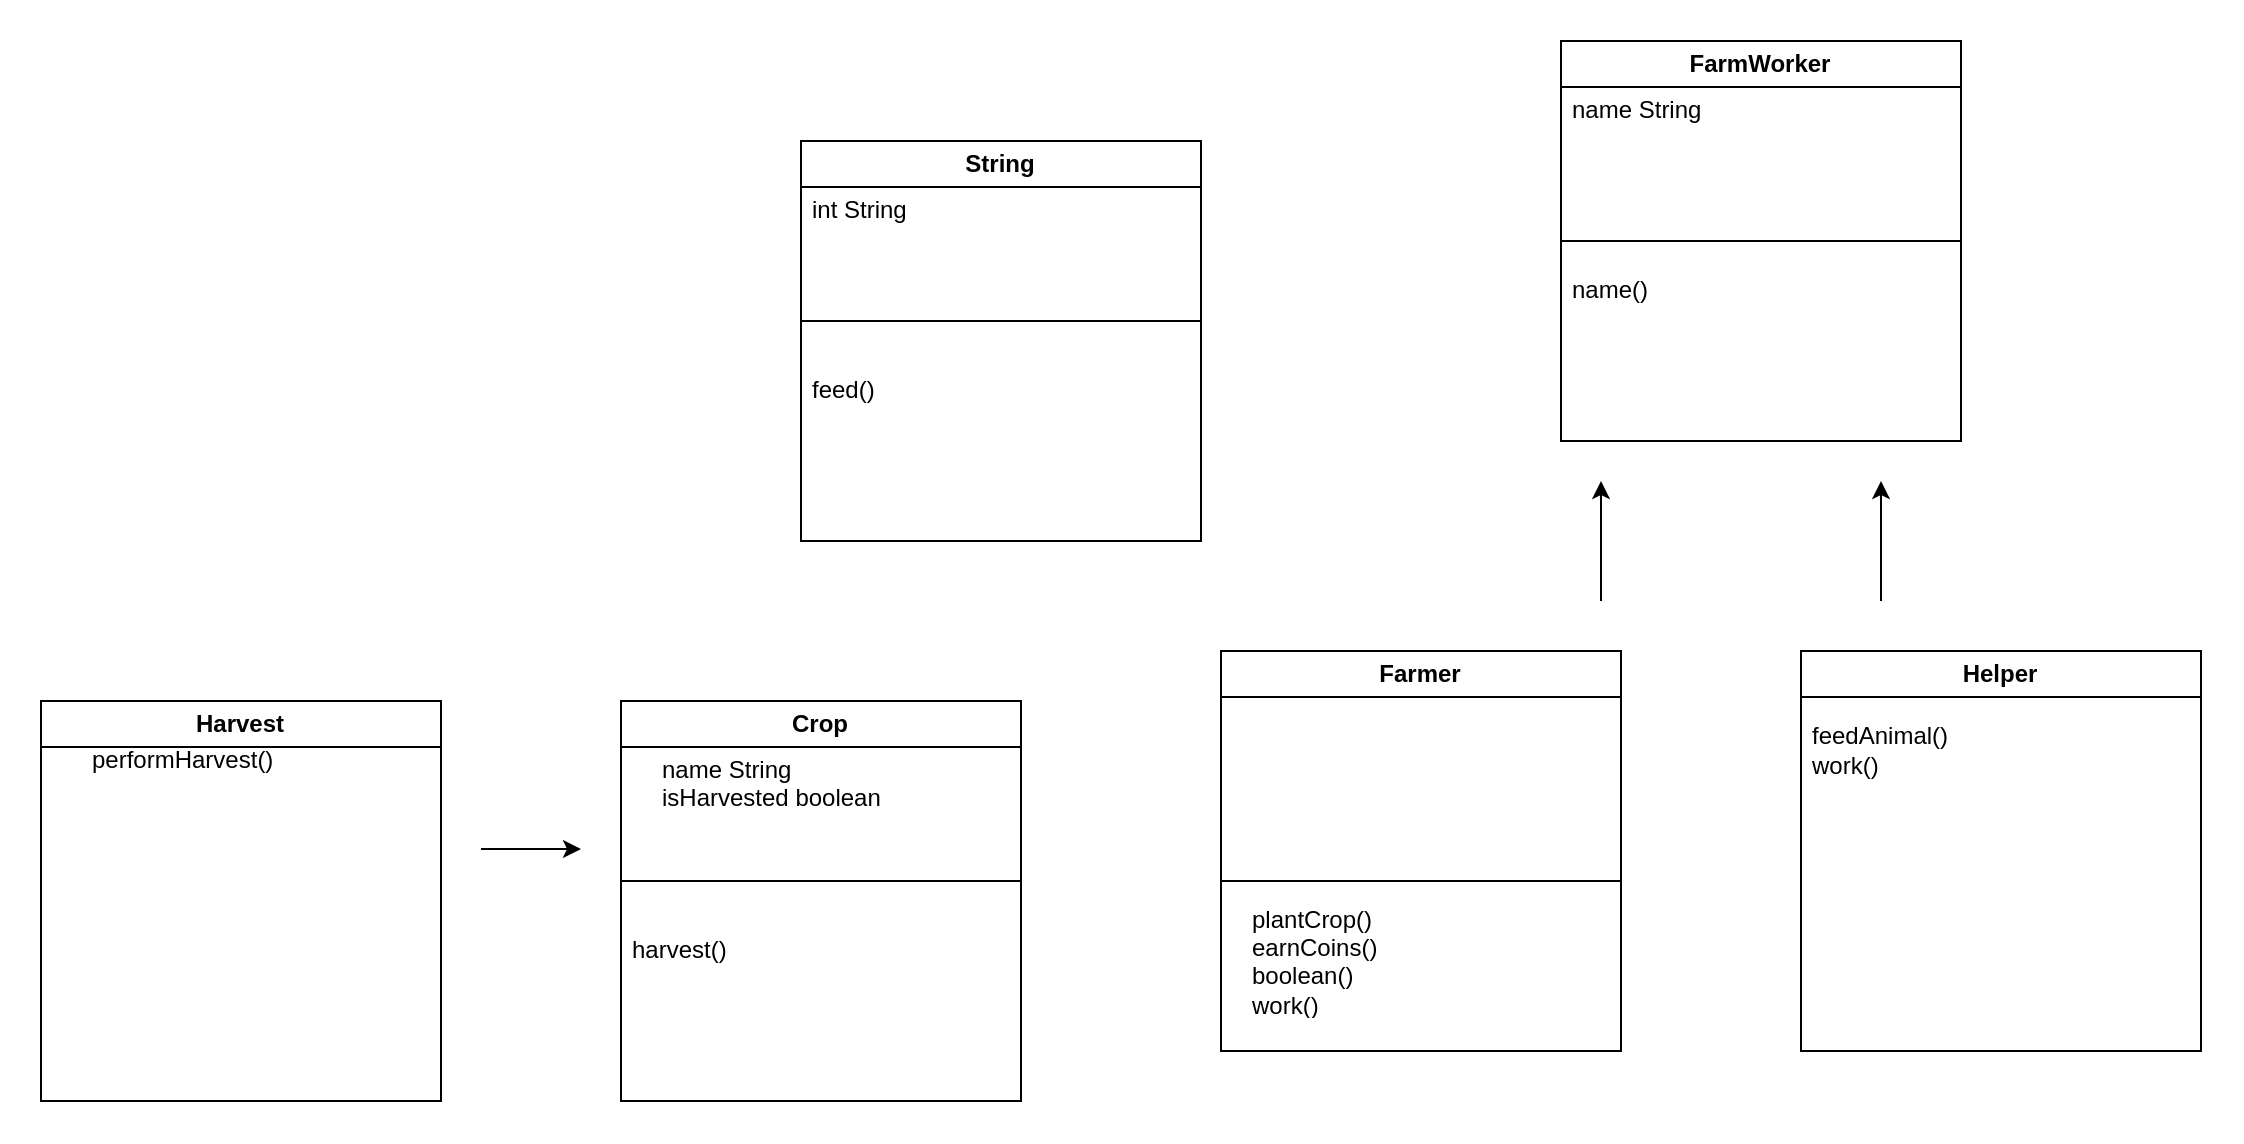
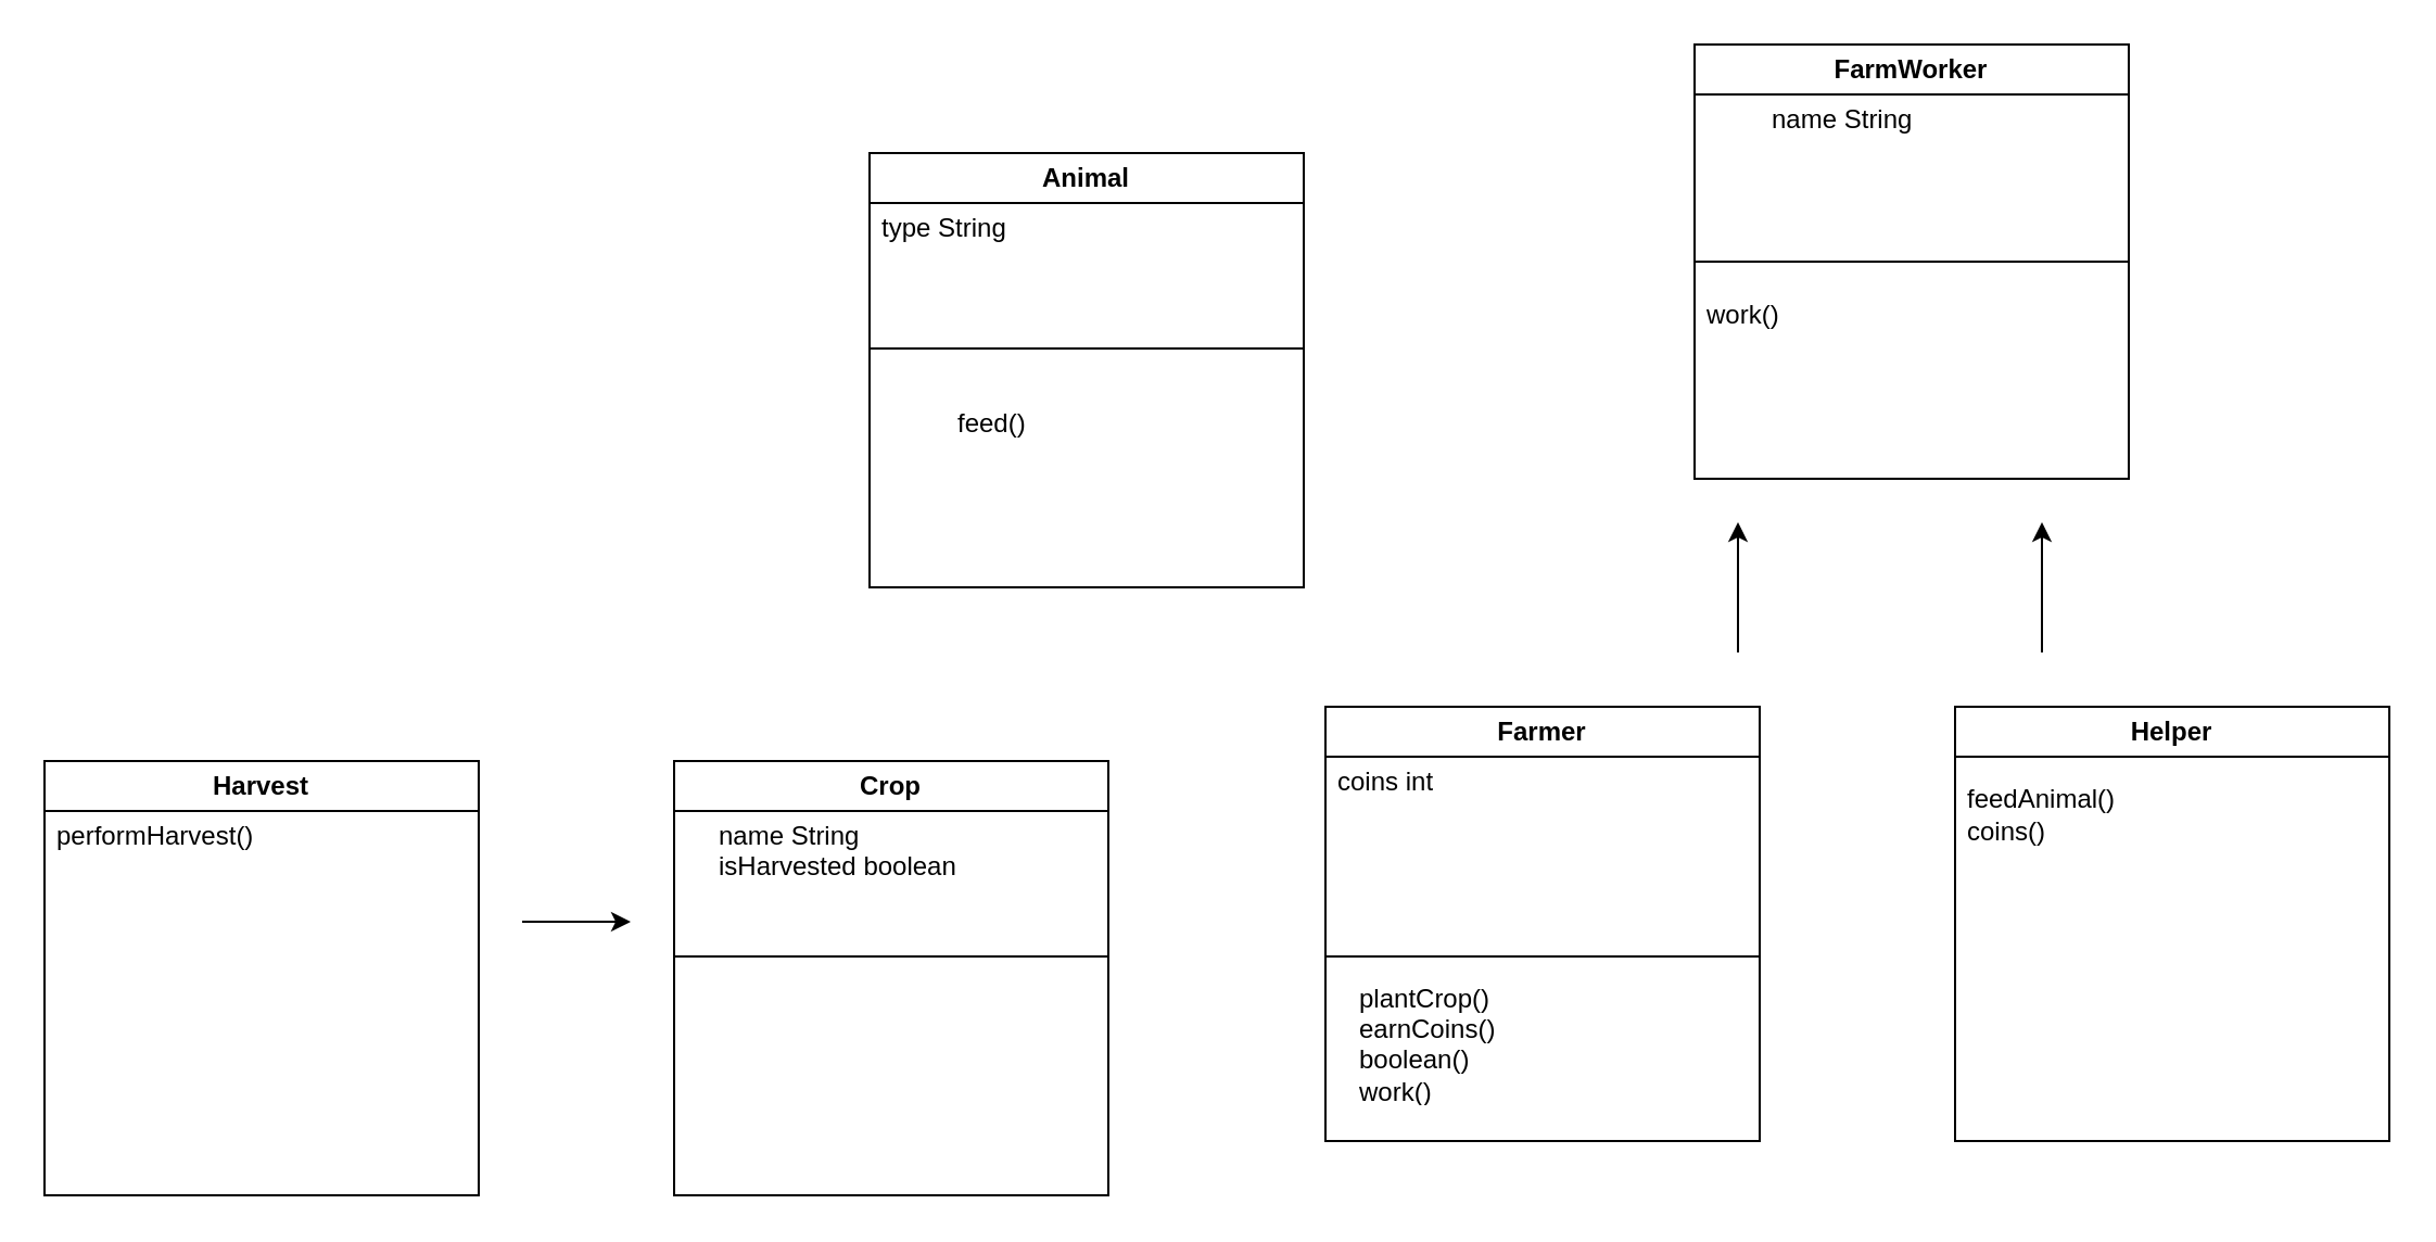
- <mxCell id="3" value="name String" style="text;strokeColor=none;fillColor=none;align=left;verticalAlign=middle;spacingLeft=4;spacingRight=4;overflow=hidden;points=[[0,0.5],[1,0.5]];portConstraint=eastwest;rotatable=0;whiteSpace=wrap;html=1;" vertex="1" parent="2"><mxGeometry y="20" width="80" height="30" as="geometry" /></mxCell>
+ <mxCell id="3" value="name String" style="text;strokeColor=none;fillColor=none;align=left;verticalAlign=middle;spacingLeft=4;spacingRight=4;overflow=hidden;points=[[0,0.5],[1,0.5]];portConstraint=eastwest;rotatable=0;whiteSpace=wrap;html=1;" vertex="1" parent="2"><mxGeometry x="30" y="20" width="80" height="30" as="geometry" /></mxCell>
- <mxCell id="14" value="String" style="swimlane;whiteSpace=wrap;html=1;" vertex="1" parent="1"><mxGeometry x="400" y="70" width="200" height="200" as="geometry" /></mxCell>
+ <mxCell id="14" value="Animal" style="swimlane;whiteSpace=wrap;html=1;" vertex="1" parent="1"><mxGeometry x="400" y="70" width="200" height="200" as="geometry" /></mxCell>
- <mxCell id="15" value="int String" style="text;strokeColor=none;fillColor=none;align=left;verticalAlign=middle;spacingLeft=4;spacingRight=4;overflow=hidden;points=[[0,0.5],[1,0.5]];portConstraint=eastwest;rotatable=0;whiteSpace=wrap;html=1;" vertex="1" parent="14"><mxGeometry y="20" width="80" height="30" as="geometry" /></mxCell>
+ <mxCell id="15" value="type String" style="text;strokeColor=none;fillColor=none;align=left;verticalAlign=middle;spacingLeft=4;spacingRight=4;overflow=hidden;points=[[0,0.5],[1,0.5]];portConstraint=eastwest;rotatable=0;whiteSpace=wrap;html=1;" vertex="1" parent="14"><mxGeometry y="20" width="80" height="30" as="geometry" /></mxCell>
- <mxCell id="4" value="name()" style="text;strokeColor=none;fillColor=none;align=left;verticalAlign=middle;spacingLeft=4;spacingRight=4;overflow=hidden;points=[[0,0.5],[1,0.5]];portConstraint=eastwest;rotatable=0;whiteSpace=wrap;html=1;" vertex="1" parent="2"><mxGeometry y="110" width="80" height="30" as="geometry" /></mxCell>
+ <mxCell id="4" value="work()" style="text;strokeColor=none;fillColor=none;align=left;verticalAlign=middle;spacingLeft=4;spacingRight=4;overflow=hidden;points=[[0,0.5],[1,0.5]];portConstraint=eastwest;rotatable=0;whiteSpace=wrap;html=1;" vertex="1" parent="2"><mxGeometry y="110" width="80" height="30" as="geometry" /></mxCell>
- <mxCell id="16" value="feed()" style="text;strokeColor=none;fillColor=none;align=left;verticalAlign=middle;spacingLeft=4;spacingRight=4;overflow=hidden;points=[[0,0.5],[1,0.5]];portConstraint=eastwest;rotatable=0;whiteSpace=wrap;html=1;" vertex="1" parent="14"><mxGeometry y="110" width="80" height="30" as="geometry" /></mxCell>
+ <mxCell id="16" value="feed()" style="text;strokeColor=none;fillColor=none;align=left;verticalAlign=middle;spacingLeft=4;spacingRight=4;overflow=hidden;points=[[0,0.5],[1,0.5]];portConstraint=eastwest;rotatable=0;whiteSpace=wrap;html=1;" vertex="1" parent="14"><mxGeometry x="35" y="110" width="80" height="30" as="geometry" /></mxCell>
+ <mxCell id="9" value="coins int" style="text;strokeColor=none;fillColor=none;align=left;verticalAlign=middle;spacingLeft=4;spacingRight=4;overflow=hidden;points=[[0,0.5],[1,0.5]];portConstraint=eastwest;rotatable=0;whiteSpace=wrap;html=1;" vertex="1" parent="8"><mxGeometry y="20" width="80" height="30" as="geometry" /></mxCell>
- <mxCell id="7" value="feedAnimal()&lt;div&gt;work()&lt;/div&gt;" style="text;strokeColor=none;fillColor=none;align=left;verticalAlign=middle;spacingLeft=4;spacingRight=4;overflow=hidden;points=[[0,0.5],[1,0.5]];portConstraint=eastwest;rotatable=0;whiteSpace=wrap;html=1;" vertex="1" parent="6"><mxGeometry y="20" width="80" height="60" as="geometry" /></mxCell>
+ <mxCell id="7" value="feedAnimal()&lt;div&gt;coins()&lt;/div&gt;" style="text;strokeColor=none;fillColor=none;align=left;verticalAlign=middle;spacingLeft=4;spacingRight=4;overflow=hidden;points=[[0,0.5],[1,0.5]];portConstraint=eastwest;rotatable=0;whiteSpace=wrap;html=1;" vertex="1" parent="6"><mxGeometry y="20" width="80" height="60" as="geometry" /></mxCell>
- <mxCell id="23" value="performHarvest()" style="text;strokeColor=none;fillColor=none;align=left;verticalAlign=middle;spacingLeft=4;spacingRight=4;overflow=hidden;points=[[0,0.5],[1,0.5]];portConstraint=eastwest;rotatable=0;whiteSpace=wrap;html=1;" vertex="1" parent="22"><mxGeometry x="20" y="15" width="110" height="30" as="geometry" /></mxCell>
+ <mxCell id="23" value="performHarvest()" style="text;strokeColor=none;fillColor=none;align=left;verticalAlign=middle;spacingLeft=4;spacingRight=4;overflow=hidden;points=[[0,0.5],[1,0.5]];portConstraint=eastwest;rotatable=0;whiteSpace=wrap;html=1;" vertex="1" parent="22"><mxGeometry y="20" width="110" height="30" as="geometry" /></mxCell>
- <mxCell id="20" value="harvest()" style="text;strokeColor=none;fillColor=none;align=left;verticalAlign=middle;spacingLeft=4;spacingRight=4;overflow=hidden;points=[[0,0.5],[1,0.5]];portConstraint=eastwest;rotatable=0;whiteSpace=wrap;html=1;" vertex="1" parent="18"><mxGeometry y="110" width="80" height="30" as="geometry" /></mxCell>
